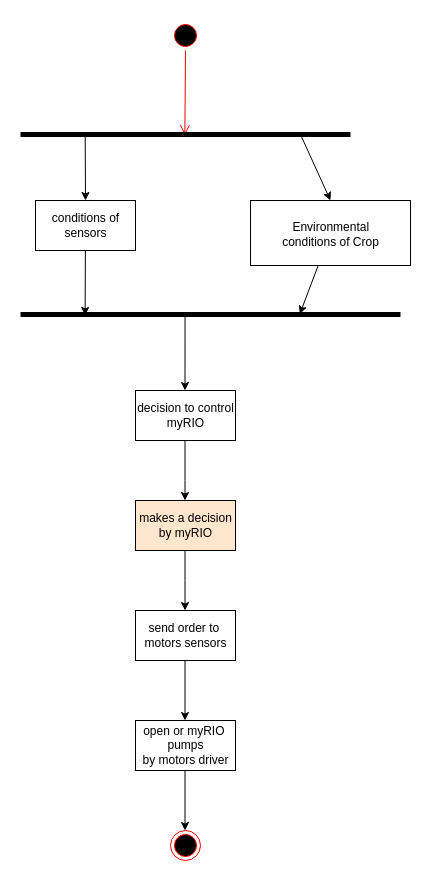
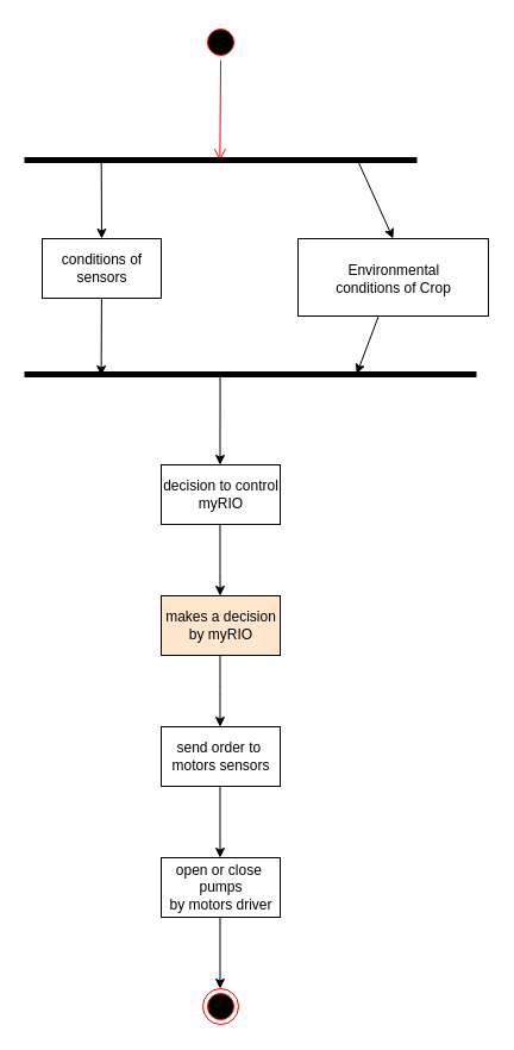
- <mxCell id="13" value="open or myRIO&amp;nbsp;&lt;br&gt;pumps&lt;br&gt;by motors driver" style="html=1;dashed=0;whitespace=wrap;" parent="1" vertex="1"><mxGeometry x="135" y="720" width="100" height="50" as="geometry" /></mxCell>
+ <mxCell id="13" value="open or close&amp;nbsp;&lt;br&gt;pumps&lt;br&gt;by motors driver" style="html=1;dashed=0;whitespace=wrap;" parent="1" vertex="1"><mxGeometry x="135" y="720" width="100" height="50" as="geometry" /></mxCell>
